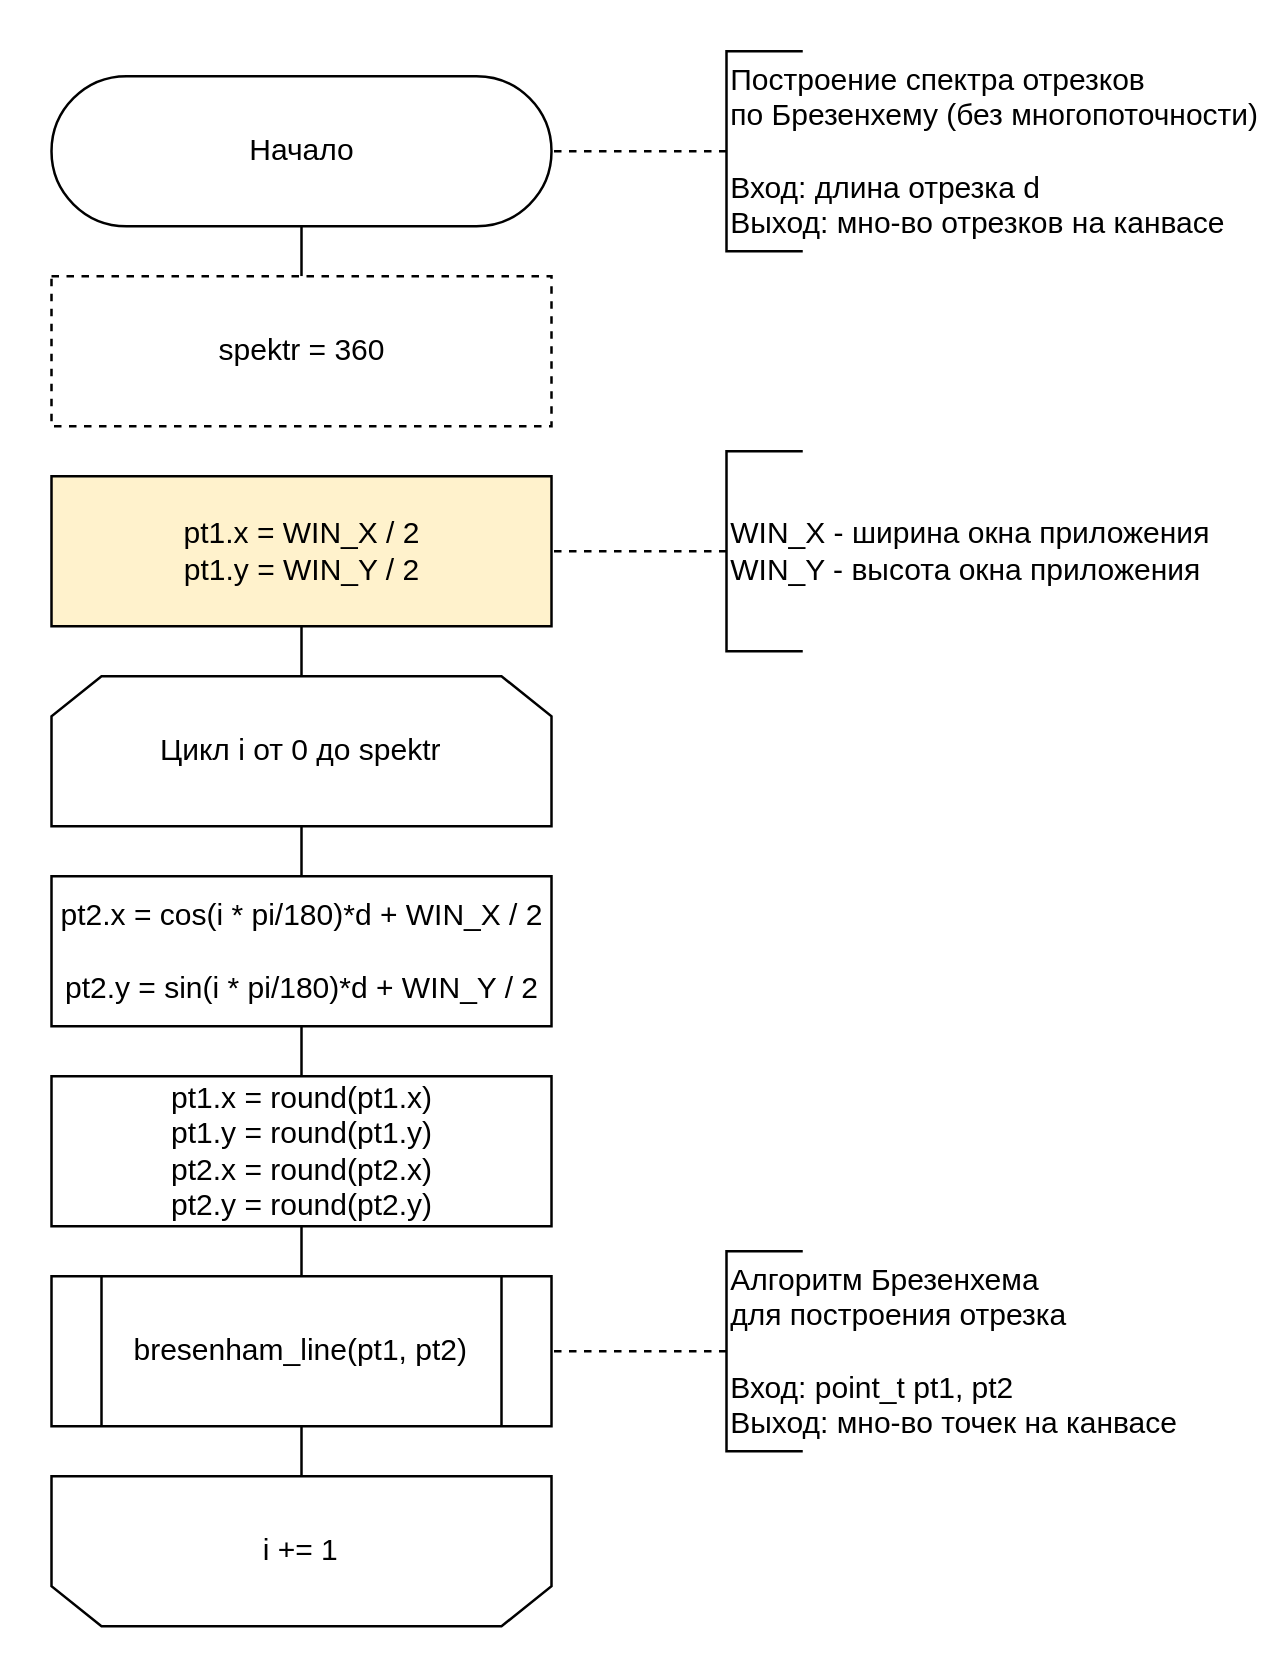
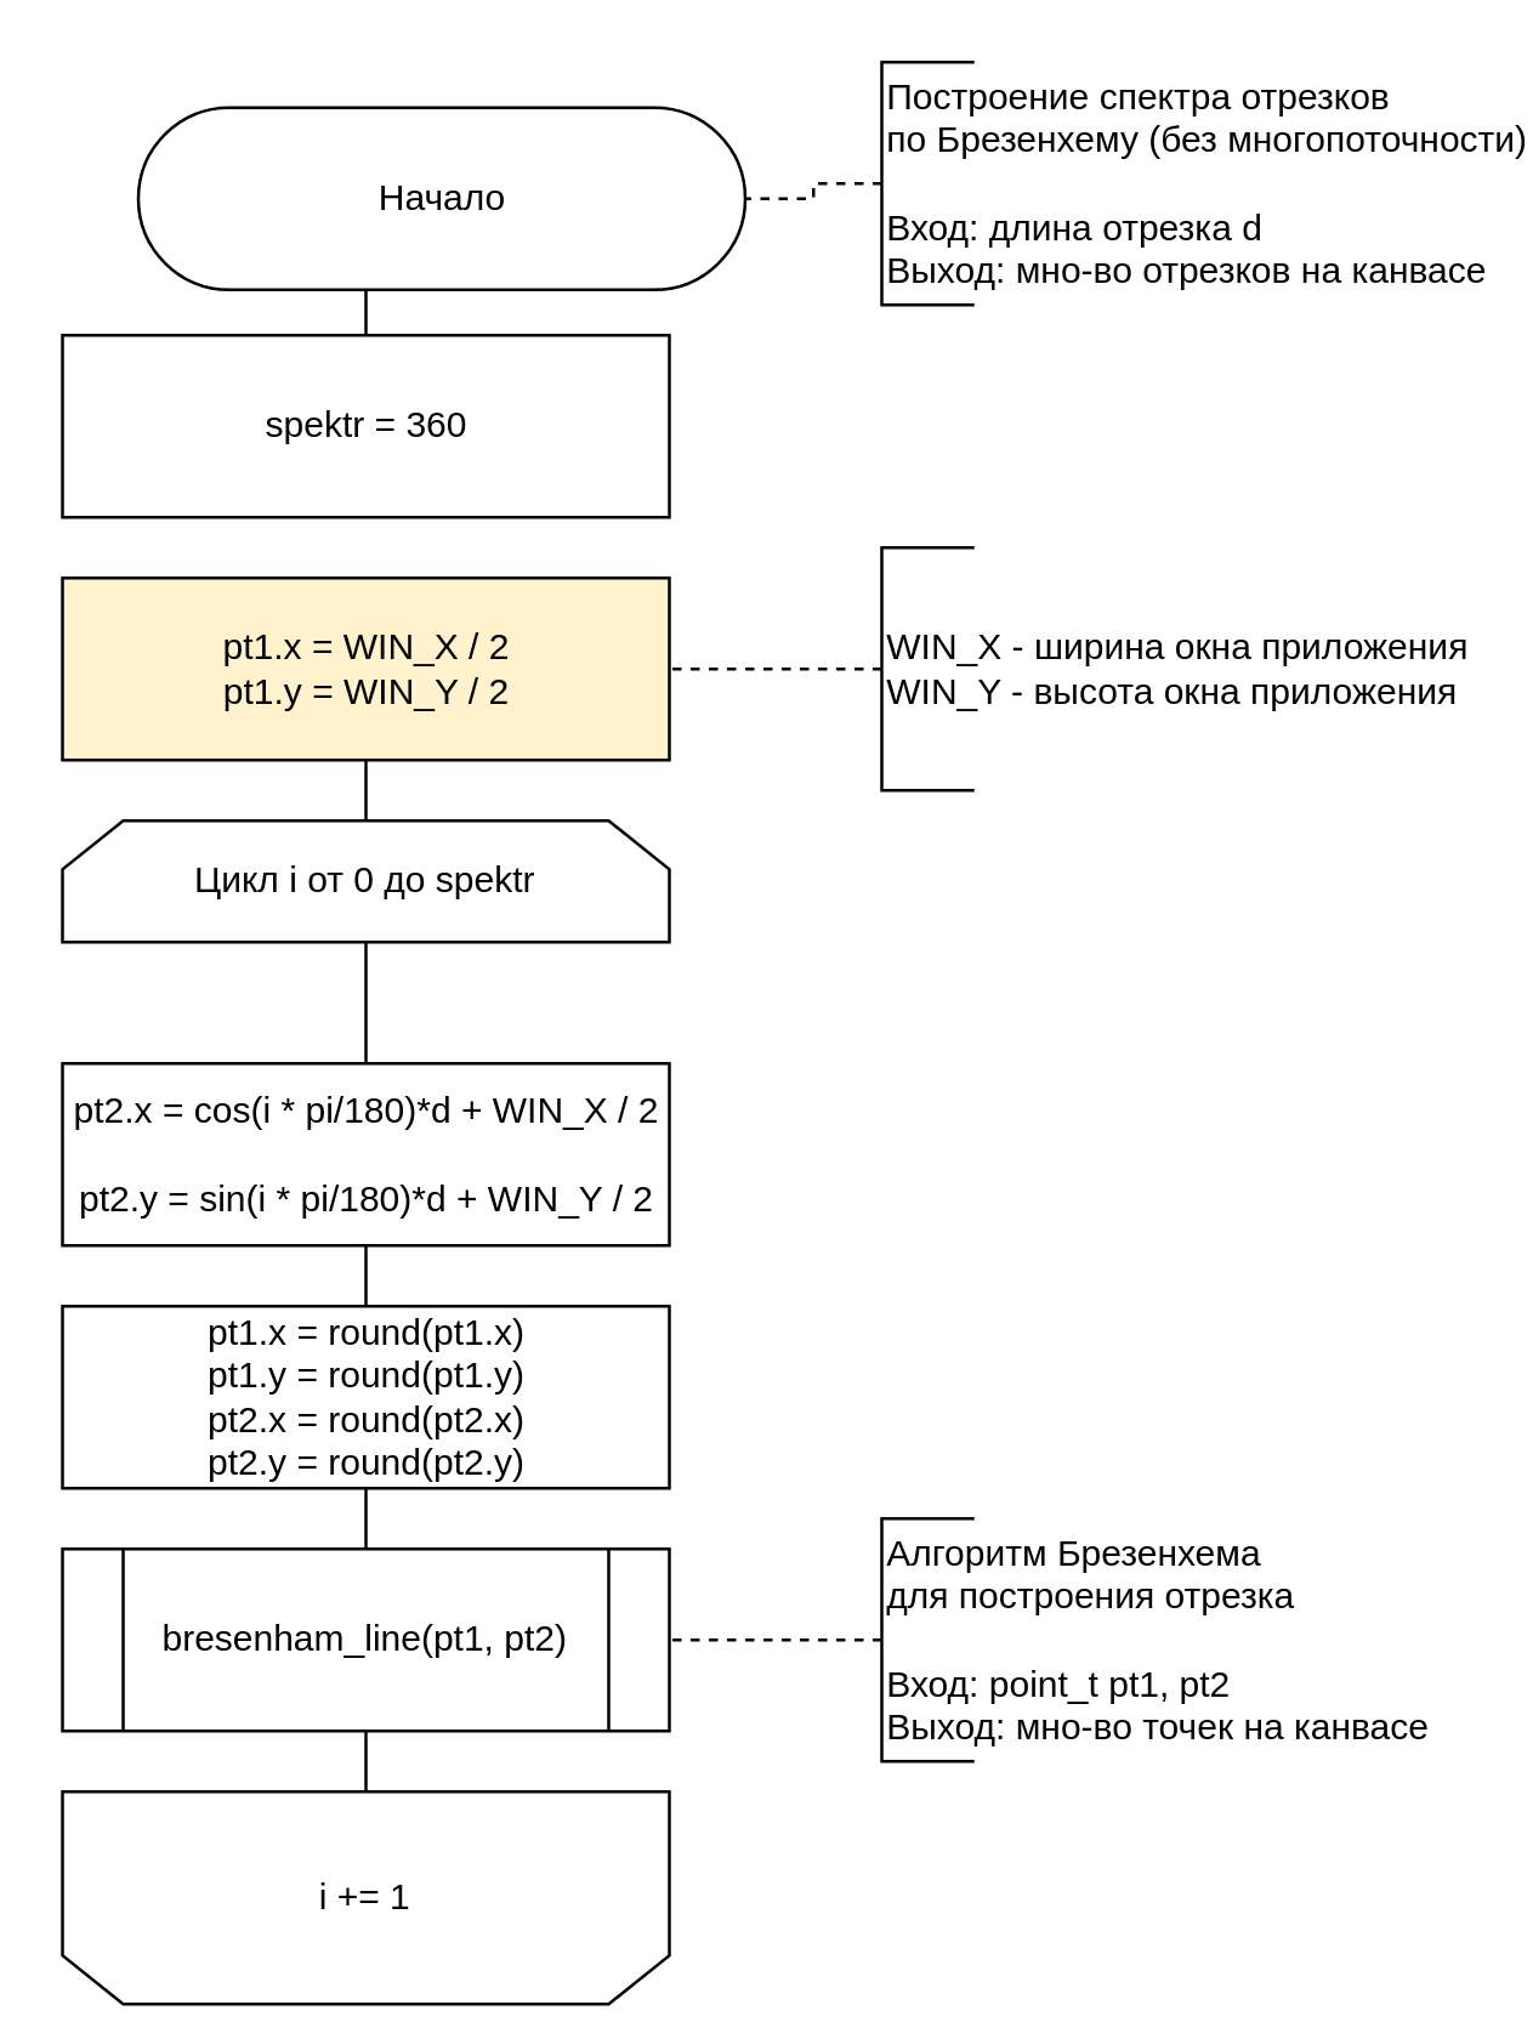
- <mxCell id="3" value="Начало" style="html=1;dashed=0;whitespace=wrap;shape=mxgraph.dfd.start" vertex="1" parent="1"><mxGeometry x="20" y="30" width="200" height="60" as="geometry" /></mxCell>
+ <mxCell id="3" value="Начало" style="html=1;dashed=0;whitespace=wrap;shape=mxgraph.dfd.start" vertex="1" parent="1"><mxGeometry x="45" y="35" width="200" height="60" as="geometry" /></mxCell>
- <mxCell id="4" value="spektr = 360" style="html=1;dashed=1;whitespace=wrap;" vertex="1" parent="1"><mxGeometry x="20" y="110" width="200" height="60" as="geometry" /></mxCell>
+ <mxCell id="4" value="spektr = 360" style="html=1;dashed=0;whitespace=wrap;" vertex="1" parent="1"><mxGeometry x="20" y="110" width="200" height="60" as="geometry" /></mxCell>
- <mxCell id="12" value="Цикл i от 0 до spektr" style="shape=loopLimit;whiteSpace=wrap;html=1;direction=east" vertex="1" parent="1"><mxGeometry x="20" y="270" width="200" height="60" as="geometry" /></mxCell>
+ <mxCell id="12" value="Цикл i от 0 до spektr" style="shape=loopLimit;whiteSpace=wrap;html=1;direction=east" vertex="1" parent="1"><mxGeometry x="20" y="270" width="200" height="40" as="geometry" /></mxCell>
- <mxCell id="20" value="i += 1" style="shape=loopLimit;whiteSpace=wrap;html=1;strokeWidth=1;direction=west;" vertex="1" parent="1"><mxGeometry x="20" y="590" width="200" height="60" as="geometry" /></mxCell>
+ <mxCell id="20" value="i += 1" style="shape=loopLimit;whiteSpace=wrap;html=1;strokeWidth=1;direction=west;" vertex="1" parent="1"><mxGeometry x="20" y="590" width="200" height="70" as="geometry" /></mxCell>
